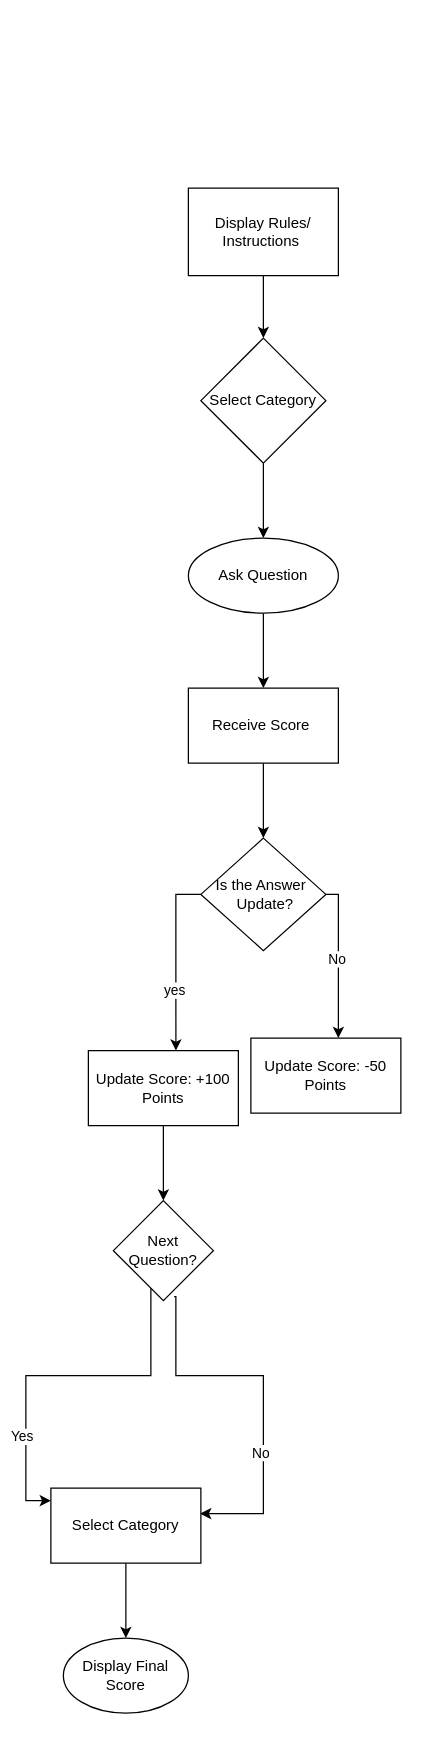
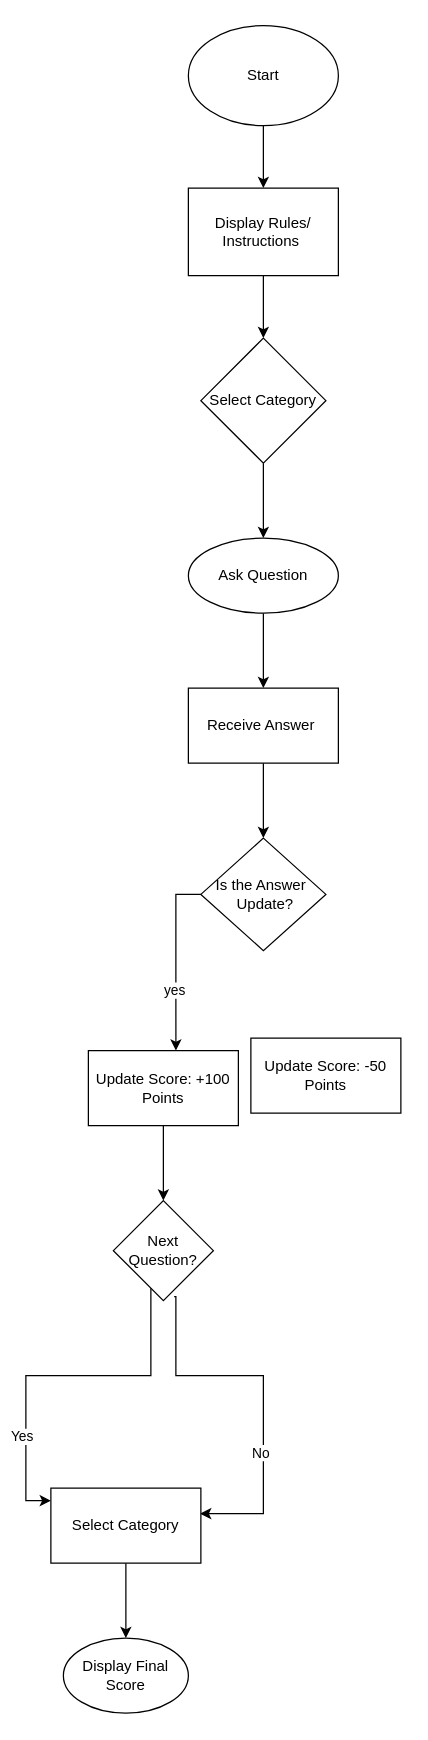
+ <mxCell id="3" value="Start" style="ellipse;whiteSpace=wrap;html=1;" vertex="1" parent="1"><mxGeometry x="150" y="20" width="120" height="80" as="geometry" /></mxCell>
+ <mxCell id="2" value="" style="edgeStyle=orthogonalEdgeStyle;rounded=0;orthogonalLoop=1;jettySize=auto;html=1;" edge="1" parent="1" source="3" target="5"><mxGeometry relative="1" as="geometry" /></mxCell>
- <mxCell id="11" value="Receive Score&amp;nbsp;" style="whiteSpace=wrap;html=1;" vertex="1" parent="1"><mxGeometry x="150" y="550" width="120" height="60" as="geometry" /></mxCell>
+ <mxCell id="11" value="Receive Answer&amp;nbsp;" style="whiteSpace=wrap;html=1;" vertex="1" parent="1"><mxGeometry x="150" y="550" width="120" height="60" as="geometry" /></mxCell>
- <mxCell id="12" value="" style="edgeStyle=orthogonalEdgeStyle;rounded=0;orthogonalLoop=1;jettySize=auto;html=1;" edge="1" parent="1" source="16" target="23"><mxGeometry relative="1" as="geometry"><Array as="points"><mxPoint x="270" y="715" /><mxPoint x="270" y="835" /><mxPoint x="300" y="835" /></Array></mxGeometry></mxCell>
- <mxCell id="13" value="No" style="edgeLabel;html=1;align=center;verticalAlign=middle;resizable=0;points=[];" vertex="1" connectable="0" parent="12"><mxGeometry x="-0.021" y="-2" relative="1" as="geometry"><mxPoint as="offset" /></mxGeometry></mxCell>
